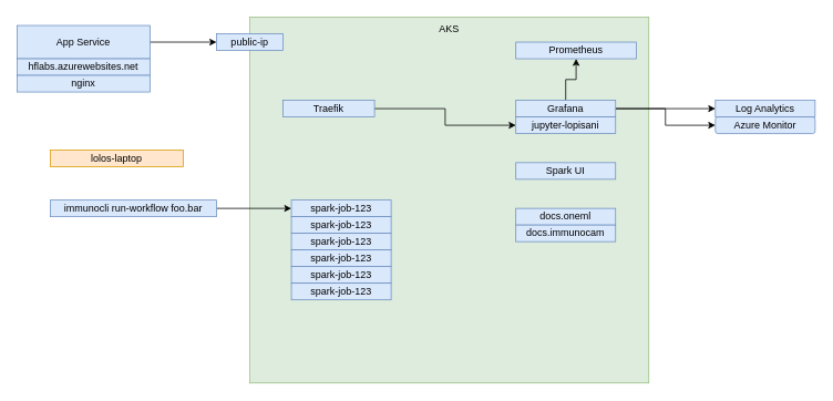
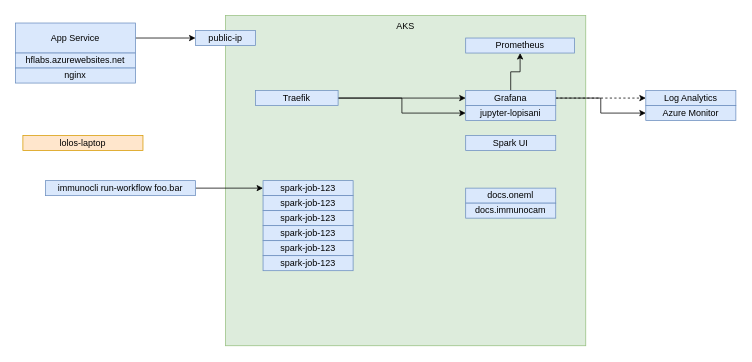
+ <mxCell id="8" style="edgeStyle=orthogonalEdgeStyle;rounded=0;orthogonalLoop=1;jettySize=auto;html=1;entryX=0;entryY=0.5;entryDx=0;entryDy=0;" edge="1" parent="1" source="10" target="14"><mxGeometry relative="1" as="geometry" /></mxCell>
- <mxCell id="11" style="edgeStyle=orthogonalEdgeStyle;rounded=0;orthogonalLoop=1;jettySize=auto;html=1;" edge="1" parent="1" source="14" target="28"><mxGeometry relative="1" as="geometry" /></mxCell>
+ <mxCell id="11" style="edgeStyle=orthogonalEdgeStyle;rounded=0;orthogonalLoop=1;jettySize=auto;html=1;dashed=1;" edge="1" parent="1" source="14" target="28"><mxGeometry relative="1" as="geometry" /></mxCell>
- <mxCell id="29" value="Azure Monitor" style="whiteSpace=wrap;html=1;fillColor=#dae8fc;strokeColor=#6c8ebf;rounded=1;" vertex="1" parent="1"><mxGeometry x="860" y="140" width="120" height="20" as="geometry" /></mxCell>
+ <mxCell id="29" value="Azure Monitor" style="rounded=0;whiteSpace=wrap;html=1;fillColor=#dae8fc;strokeColor=#6c8ebf;" vertex="1" parent="1"><mxGeometry x="860" y="140" width="120" height="20" as="geometry" /></mxCell>
- <mxCell id="19" value="lolos-laptop" style="rounded=0;whiteSpace=wrap;html=1;fillColor=#ffe6cc;strokeColor=#d79b00;" vertex="1" parent="1"><mxGeometry x="60" y="180" width="160" height="20" as="geometry" /></mxCell>
+ <mxCell id="19" value="lolos-laptop" style="rounded=0;whiteSpace=wrap;html=1;fillColor=#ffe6cc;strokeColor=#d79b00;" vertex="1" parent="1"><mxGeometry x="30" y="180" width="160" height="20" as="geometry" /></mxCell>
- <mxCell id="16" value="Spark UI" style="rounded=0;whiteSpace=wrap;html=1;fillColor=#dae8fc;strokeColor=#6c8ebf;" vertex="1" parent="1"><mxGeometry x="620" y="195" width="120" height="20" as="geometry" /></mxCell>
+ <mxCell id="16" value="Spark UI" style="rounded=0;whiteSpace=wrap;html=1;fillColor=#dae8fc;strokeColor=#6c8ebf;" vertex="1" parent="1"><mxGeometry x="620" y="180" width="120" height="20" as="geometry" /></mxCell>
